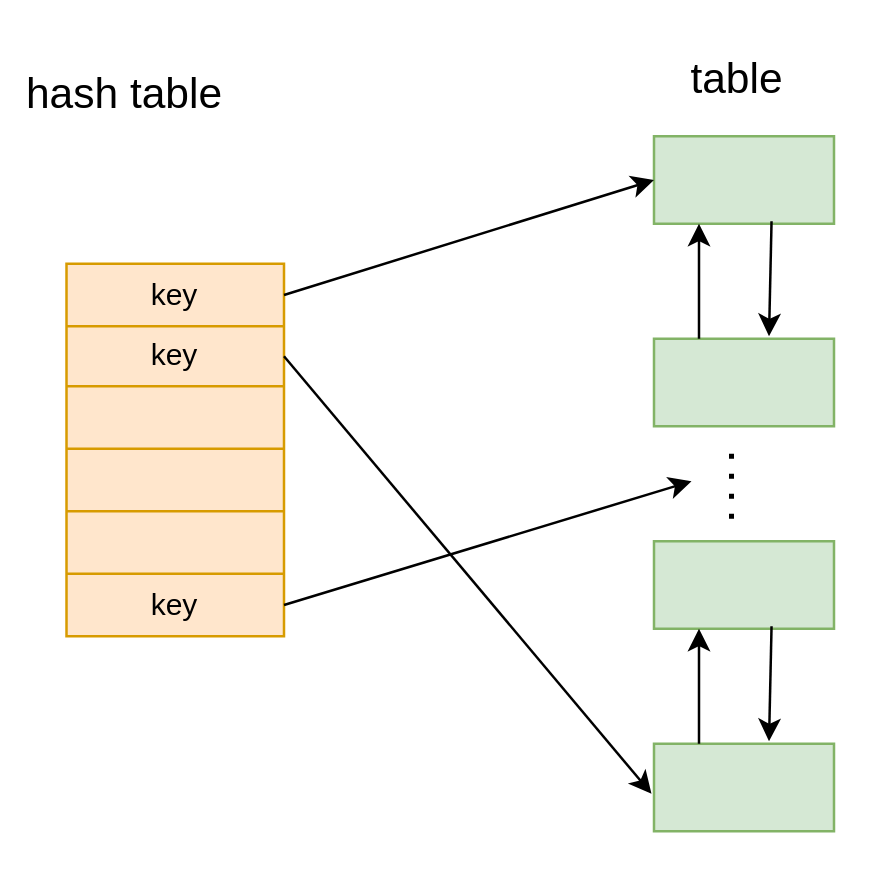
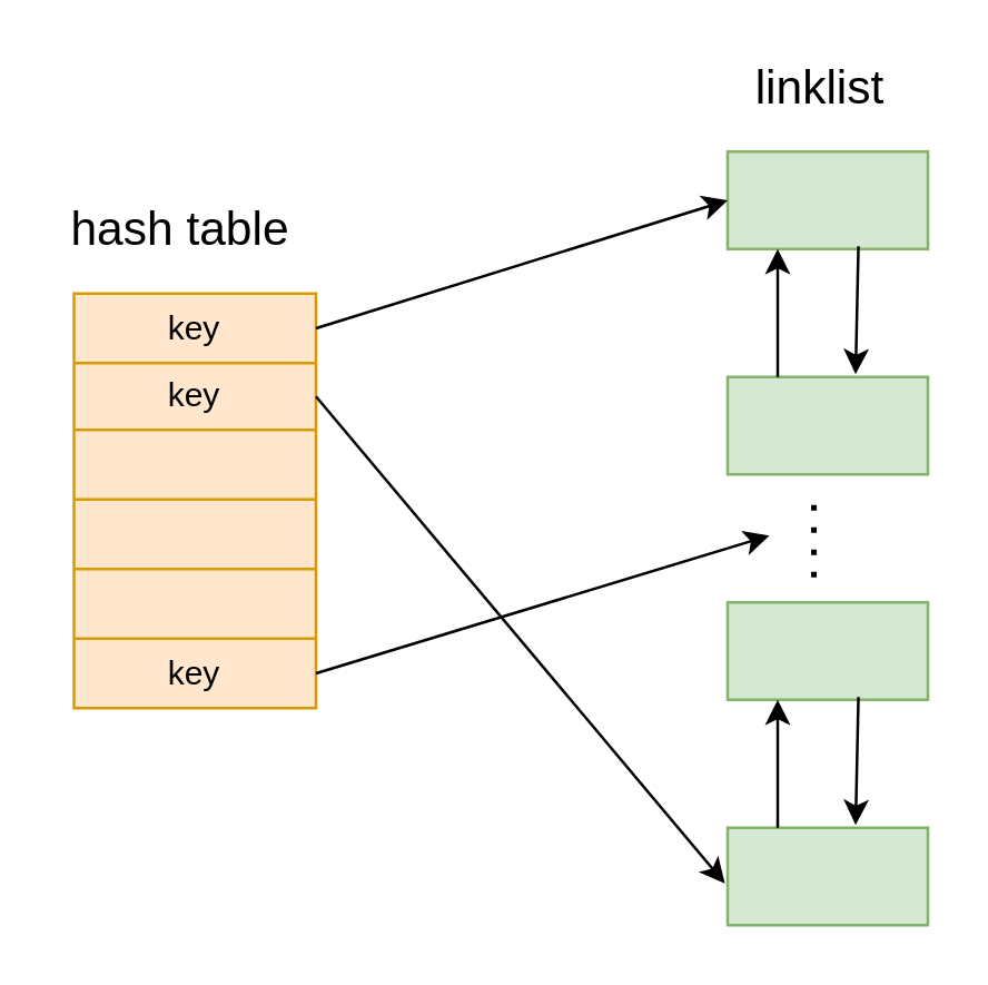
- <mxCell id="25" value="table" style="text;html=1;align=center;verticalAlign=middle;resizable=0;points=[];autosize=1;strokeColor=none;fillColor=none;fontSize=17;" vertex="1" parent="1"><mxGeometry x="266" y="20" width="56" height="24" as="geometry" /></mxCell>
+ <mxCell id="25" value="linklist" style="text;html=1;align=center;verticalAlign=middle;resizable=0;points=[];autosize=1;strokeColor=none;fillColor=none;fontSize=17;" vertex="1" parent="1"><mxGeometry x="266" y="20" width="56" height="24" as="geometry" /></mxCell>
- <mxCell id="15" value="&lt;font style=&quot;font-size: 17px;&quot;&gt;hash table&lt;/font&gt;" style="text;html=1;align=center;verticalAlign=middle;resizable=0;points=[];autosize=1;strokeColor=none;fillColor=none;" vertex="1" parent="1"><mxGeometry x="5" y="28" width="88" height="20" as="geometry" /></mxCell>
+ <mxCell id="15" value="&lt;font style=&quot;font-size: 17px;&quot;&gt;hash table&lt;/font&gt;" style="text;html=1;align=center;verticalAlign=middle;resizable=0;points=[];autosize=1;strokeColor=none;fillColor=none;" vertex="1" parent="1"><mxGeometry x="20" y="73" width="88" height="20" as="geometry" /></mxCell>
